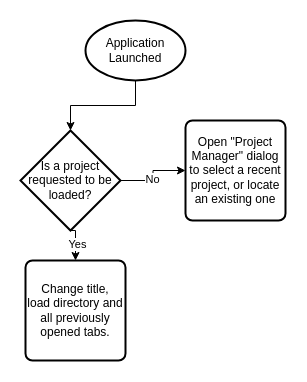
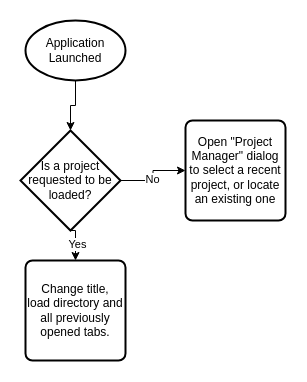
- <mxCell id="3" value="Application Launched" style="strokeWidth=2;html=1;shape=mxgraph.flowchart.start_1;whiteSpace=wrap;" vertex="1" parent="1"><mxGeometry x="85" y="20" width="100" height="60" as="geometry" /></mxCell>
+ <mxCell id="3" value="Application Launched" style="strokeWidth=2;html=1;shape=mxgraph.flowchart.start_1;whiteSpace=wrap;" vertex="1" parent="1"><mxGeometry x="25" y="20" width="100" height="60" as="geometry" /></mxCell>
